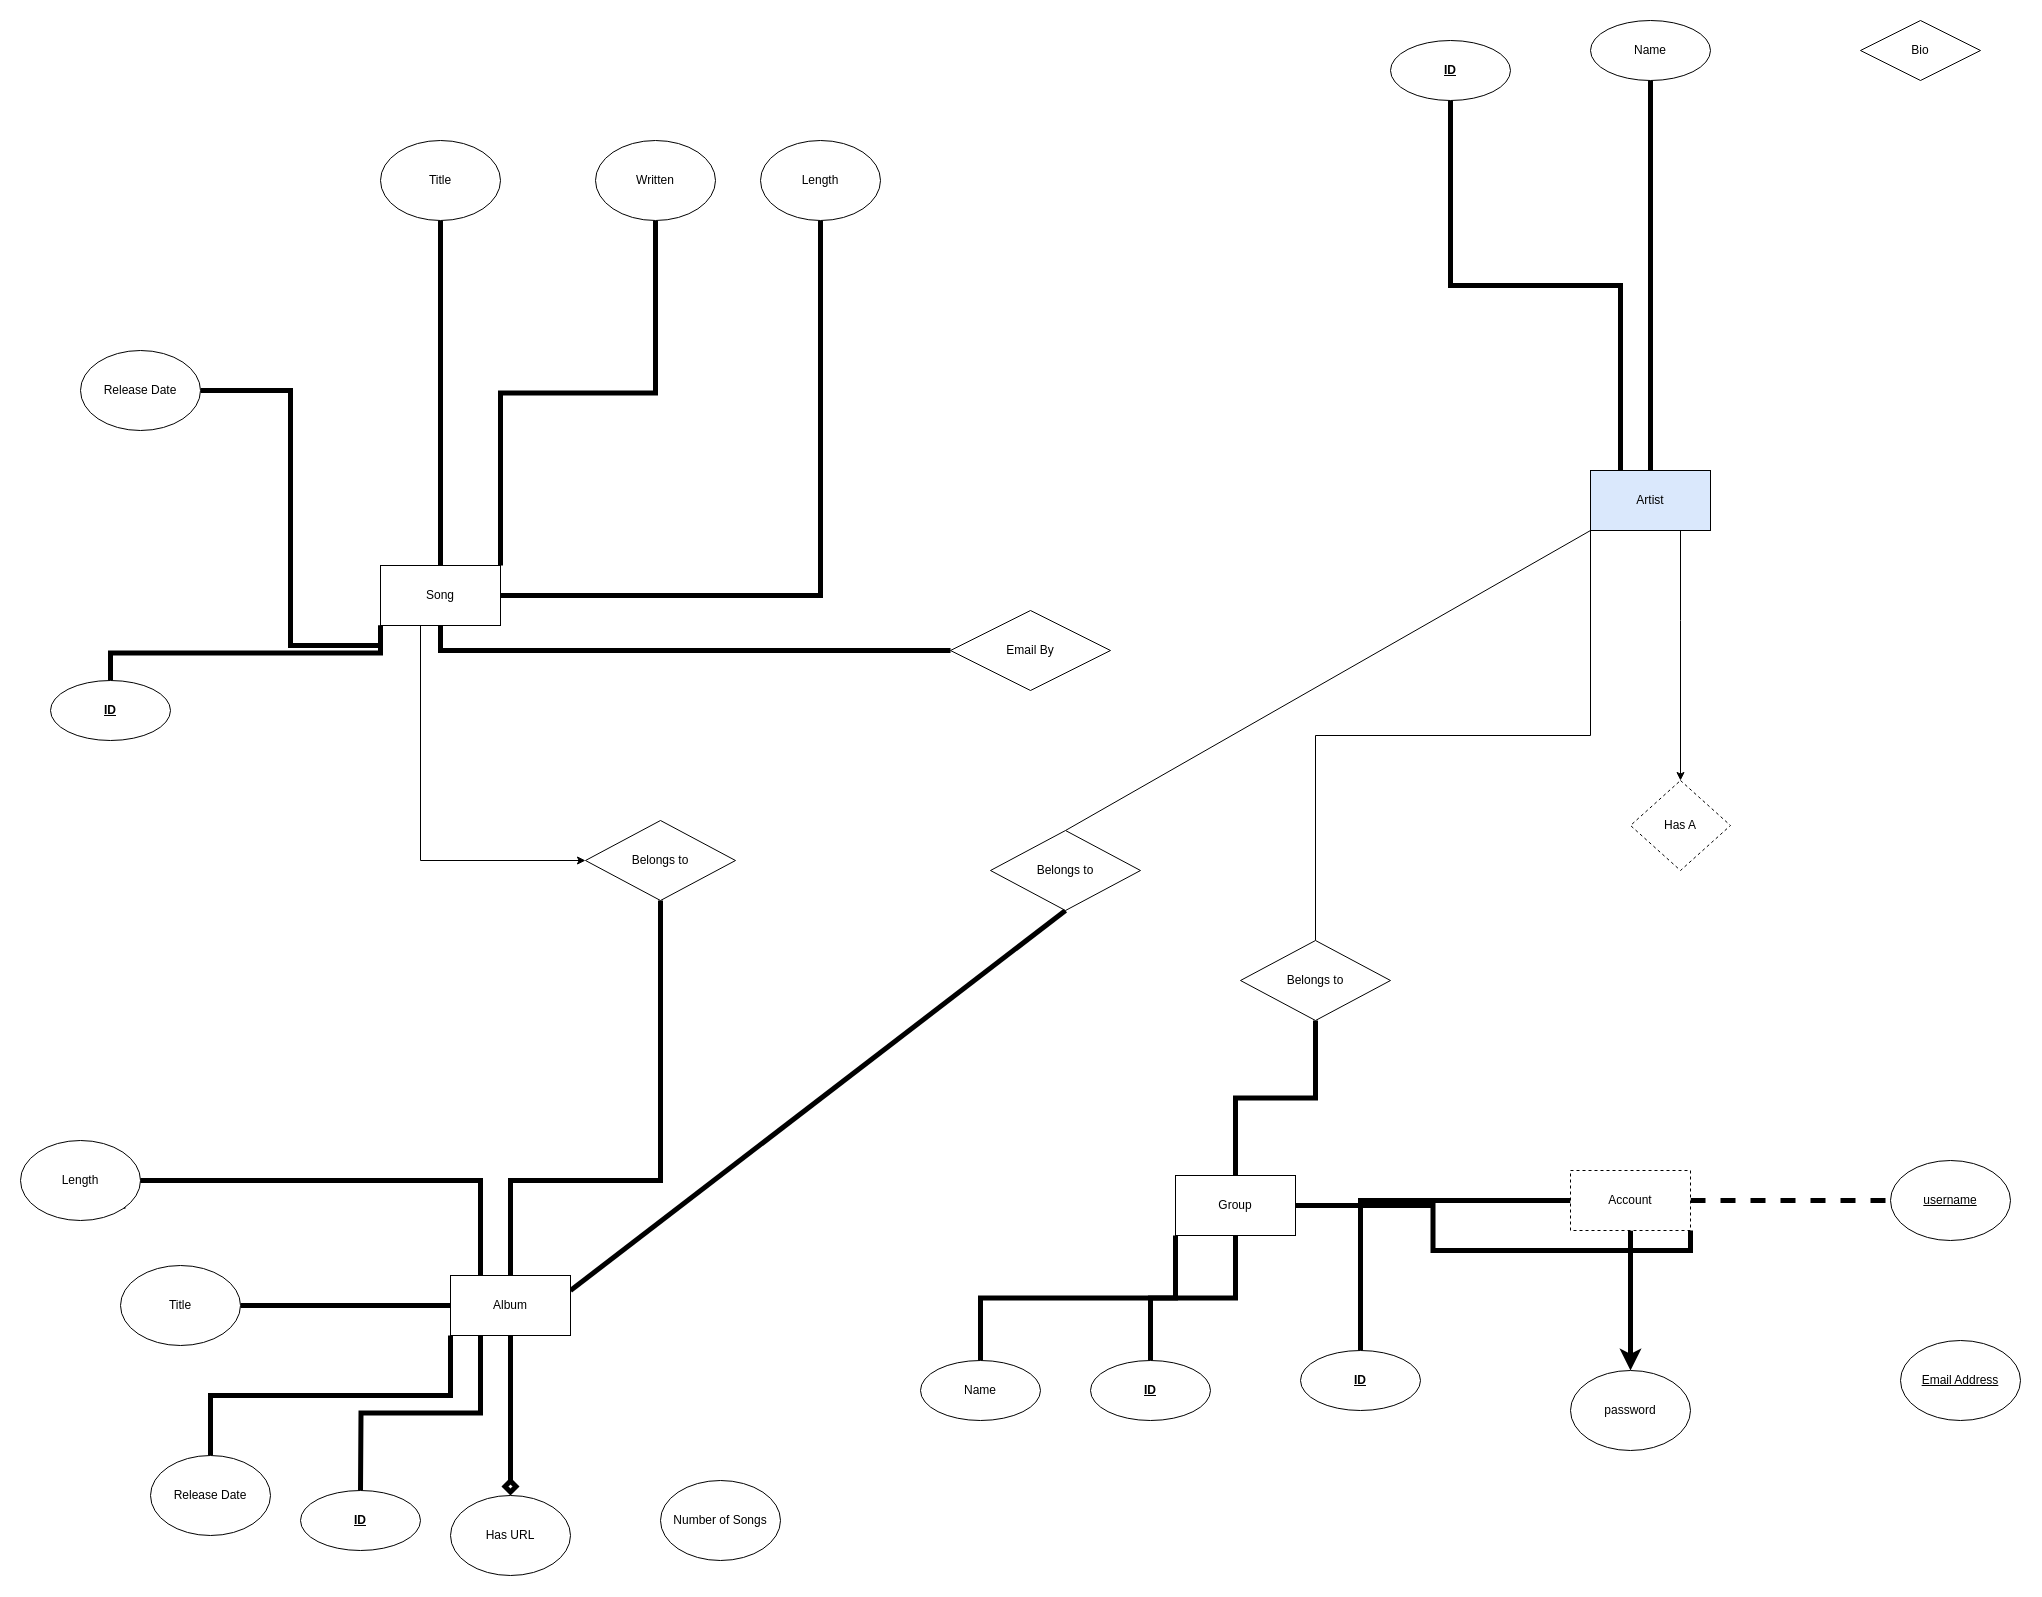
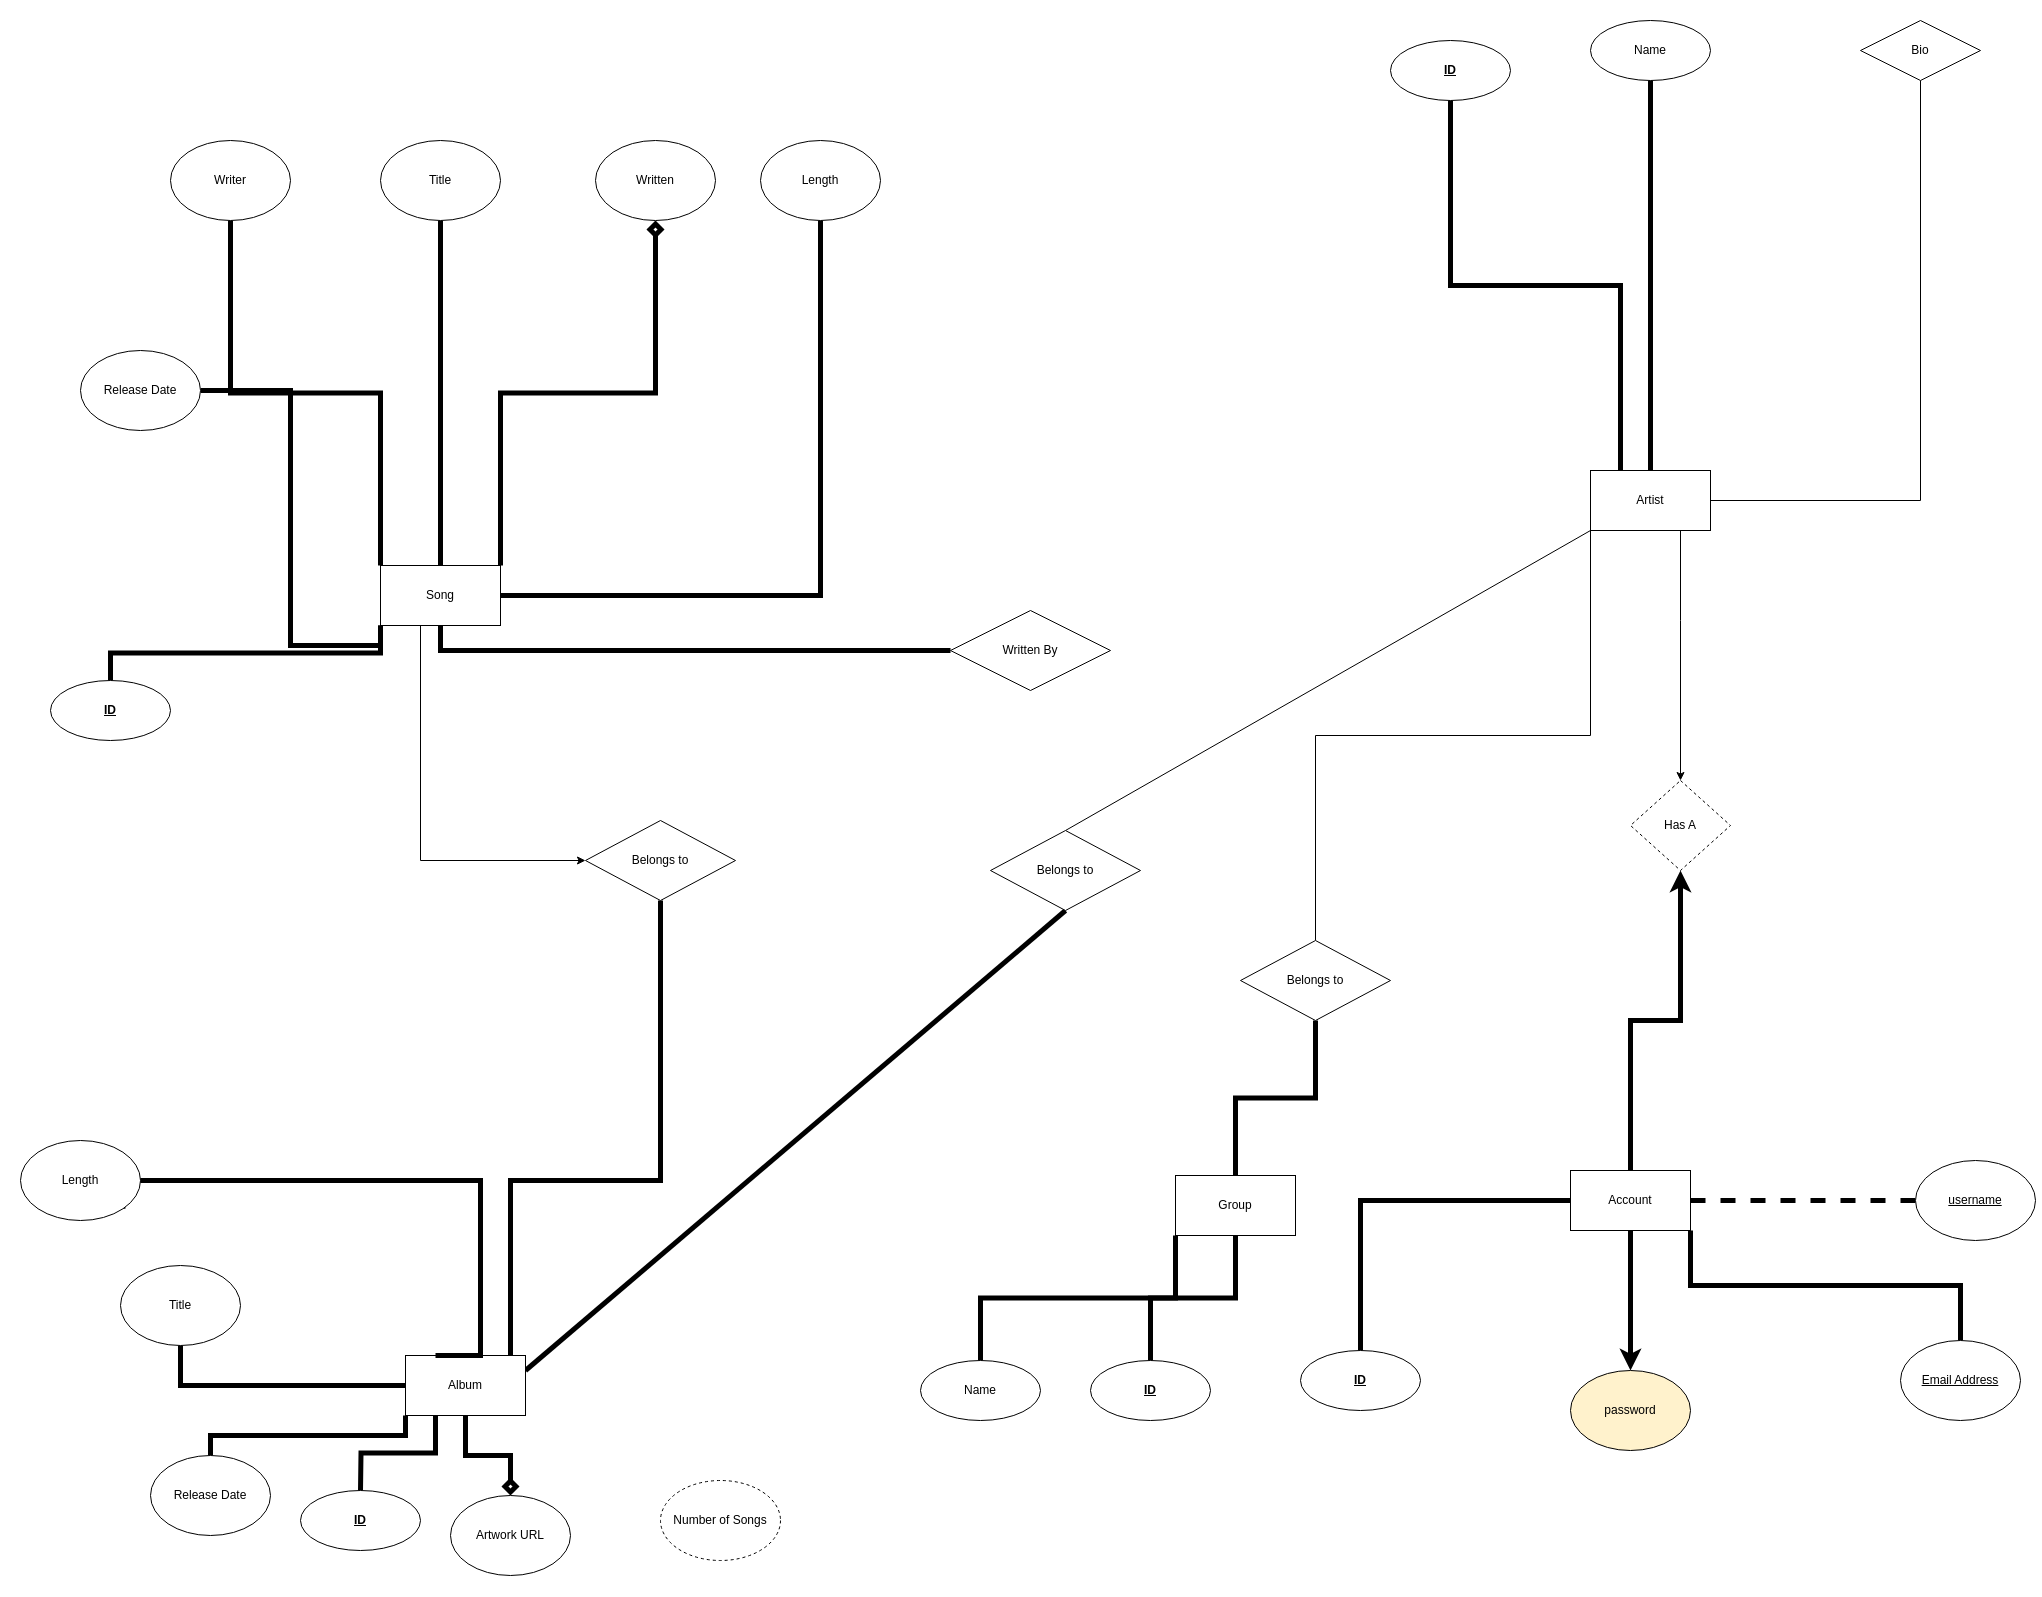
+ <mxCell id="45" value="Writer" style="ellipse;whiteSpace=wrap;html=1;" parent="1" vertex="1"><mxGeometry x="170" y="140" width="120" height="80" as="geometry" /></mxCell>
- <mxCell id="6" style="edgeStyle=orthogonalEdgeStyle;rounded=0;orthogonalLoop=1;jettySize=auto;html=1;exitX=1;exitY=0;exitDx=0;exitDy=0;endArrow=none;endFill=0;strokeWidth=5;" parent="1" source="9" target="44" edge="1"><mxGeometry relative="1" as="geometry" /></mxCell>
+ <mxCell id="6" style="edgeStyle=orthogonalEdgeStyle;rounded=0;orthogonalLoop=1;jettySize=auto;html=1;exitX=1;exitY=0;exitDx=0;exitDy=0;endArrow=diamond;endFill=0;strokeWidth=5;" parent="1" source="9" target="44" edge="1"><mxGeometry relative="1" as="geometry" /></mxCell>
+ <mxCell id="7" style="edgeStyle=orthogonalEdgeStyle;rounded=0;orthogonalLoop=1;jettySize=auto;html=1;exitX=0;exitY=0;exitDx=0;exitDy=0;endArrow=none;endFill=0;strokeWidth=5;" parent="1" source="9" target="45" edge="1"><mxGeometry relative="1" as="geometry" /></mxCell>
+ <mxCell id="25" value="" style="edgeStyle=orthogonalEdgeStyle;rounded=0;orthogonalLoop=1;jettySize=auto;html=1;endArrow=none;endFill=0;strokeWidth=1;" parent="1" source="30" target="32" edge="1"><mxGeometry relative="1" as="geometry"><Array as="points"><mxPoint x="1920" y="500" /></Array></mxGeometry></mxCell>
- <mxCell id="30" value="Artist" style="rounded=0;whiteSpace=wrap;html=1;fillColor=#dae8fc;" parent="1" vertex="1"><mxGeometry x="1590" y="470" width="120" height="60" as="geometry" /></mxCell>
+ <mxCell id="30" value="Artist" style="rounded=0;whiteSpace=wrap;html=1;" parent="1" vertex="1"><mxGeometry x="1590" y="470" width="120" height="60" as="geometry" /></mxCell>
- <mxCell id="23" value="Email By" style="rhombus;whiteSpace=wrap;html=1;rounded=0;" parent="1" vertex="1"><mxGeometry x="950" y="610" width="160" height="80" as="geometry" /></mxCell>
+ <mxCell id="23" value="Written By" style="rhombus;whiteSpace=wrap;html=1;rounded=0;" parent="1" vertex="1"><mxGeometry x="950" y="610" width="160" height="80" as="geometry" /></mxCell>
+ <mxCell id="35" value="" style="edgeStyle=orthogonalEdgeStyle;rounded=0;orthogonalLoop=1;jettySize=auto;html=1;startArrow=none;startFill=0;endArrow=classic;endFill=1;strokeWidth=5;" parent="1" source="38" target="41" edge="1"><mxGeometry relative="1" as="geometry" /></mxCell>
- <mxCell id="38" value="Account" style="rounded=0;whiteSpace=wrap;html=1;dashed=1;" parent="1" vertex="1"><mxGeometry x="1570" y="1170" width="120" height="60" as="geometry" /></mxCell>
+ <mxCell id="38" value="Account" style="rounded=0;whiteSpace=wrap;html=1;" parent="1" vertex="1"><mxGeometry x="1570" y="1170" width="120" height="60" as="geometry" /></mxCell>
- <mxCell id="39" value="&lt;u&gt;username&lt;/u&gt;" style="ellipse;whiteSpace=wrap;html=1;" parent="1" vertex="1"><mxGeometry x="1890" y="1160" width="120" height="80" as="geometry" /></mxCell>
+ <mxCell id="39" value="&lt;u&gt;username&lt;/u&gt;" style="ellipse;whiteSpace=wrap;html=1;" parent="1" vertex="1"><mxGeometry x="1915" y="1160" width="120" height="80" as="geometry" /></mxCell>
- <mxCell id="37" style="edgeStyle=orthogonalEdgeStyle;rounded=0;orthogonalLoop=1;jettySize=auto;html=1;exitX=1;exitY=1;exitDx=0;exitDy=0;endArrow=none;endFill=0;strokeWidth=5;endSize=5;" parent="1" source="38" target="52" edge="1"><mxGeometry relative="1" as="geometry" /></mxCell>
+ <mxCell id="37" style="edgeStyle=orthogonalEdgeStyle;rounded=0;orthogonalLoop=1;jettySize=auto;html=1;exitX=1;exitY=1;exitDx=0;exitDy=0;endArrow=none;endFill=0;strokeWidth=5;endSize=5;" parent="1" source="38" target="47" edge="1"><mxGeometry relative="1" as="geometry" /></mxCell>
- <mxCell id="16" value="Album" style="rounded=0;whiteSpace=wrap;html=1;" parent="1" vertex="1"><mxGeometry x="450" y="1275" width="120" height="60" as="geometry" /></mxCell>
+ <mxCell id="16" value="Album" style="rounded=0;whiteSpace=wrap;html=1;" parent="1" vertex="1"><mxGeometry x="405" y="1355" width="120" height="60" as="geometry" /></mxCell>
- <mxCell id="40" value="password" style="ellipse;whiteSpace=wrap;html=1;" parent="1" vertex="1"><mxGeometry x="1570" y="1370" width="120" height="80" as="geometry" /></mxCell>
+ <mxCell id="40" value="password" style="ellipse;whiteSpace=wrap;html=1;fillColor=#fff2cc;" parent="1" vertex="1"><mxGeometry x="1570" y="1370" width="120" height="80" as="geometry" /></mxCell>
- <mxCell id="58" value="Number of Songs" style="ellipse;whiteSpace=wrap;html=1;" parent="1" vertex="1"><mxGeometry x="660" y="1480" width="120" height="80" as="geometry" /></mxCell>
+ <mxCell id="58" value="Number of Songs" style="ellipse;whiteSpace=wrap;html=1;dashed=1;" parent="1" vertex="1"><mxGeometry x="660" y="1480" width="120" height="80" as="geometry" /></mxCell>
- <mxCell id="22" value="Has URL" style="ellipse;whiteSpace=wrap;html=1;" parent="1" vertex="1"><mxGeometry x="450" y="1495" width="120" height="80" as="geometry" /></mxCell>
+ <mxCell id="22" value="Artwork URL" style="ellipse;whiteSpace=wrap;html=1;" parent="1" vertex="1"><mxGeometry x="450" y="1495" width="120" height="80" as="geometry" /></mxCell>
